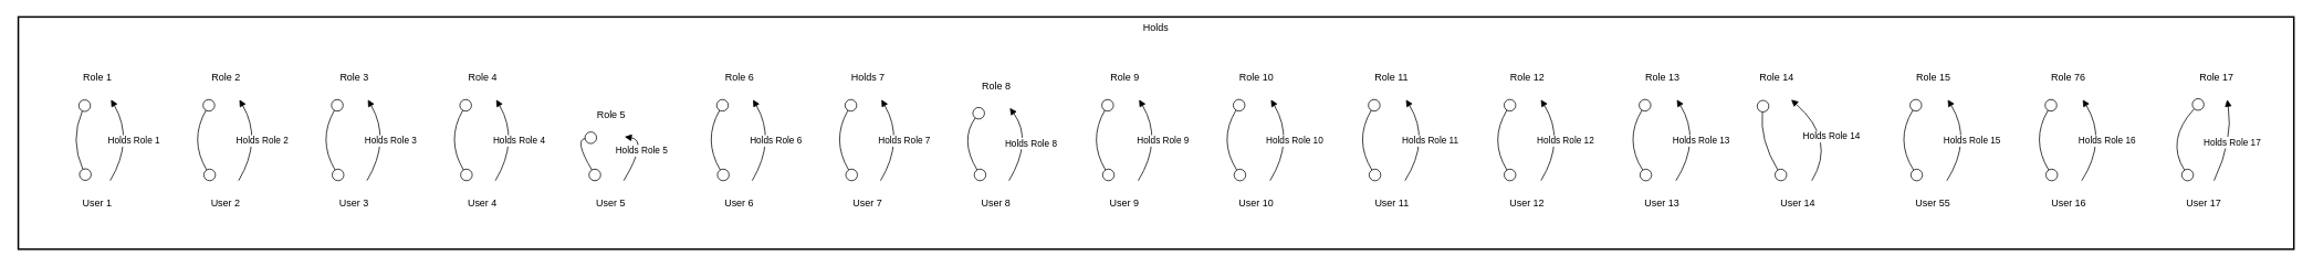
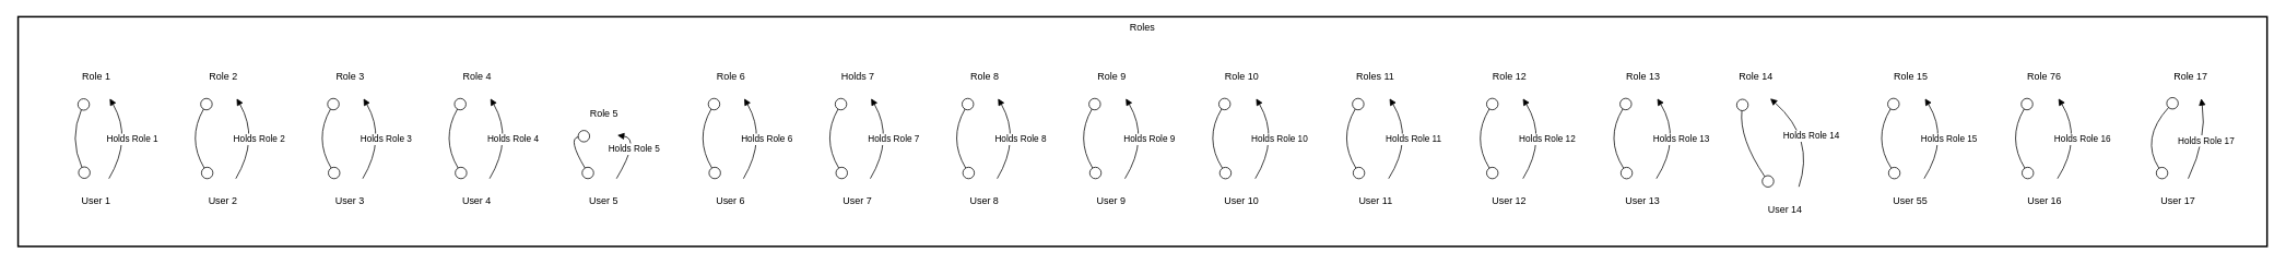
- <mxCell id="2" value="Holds" style="whiteSpace=wrap;strokeWidth=2;verticalAlign=top;" vertex="1" parent="1"><mxGeometry x="20" y="20" width="2747" height="281" as="geometry" /></mxCell>
+ <mxCell id="2" value="Roles" style="whiteSpace=wrap;strokeWidth=2;verticalAlign=top;" vertex="1" parent="1"><mxGeometry x="20" y="20" width="2747" height="281" as="geometry" /></mxCell>
- <mxCell id="23" value="Role 11" style="fillColor=none;strokeColor=none;" vertex="1" parent="2"><mxGeometry x="1602" y="46" width="112" height="54" as="geometry" /></mxCell>
+ <mxCell id="23" value="Roles 11" style="fillColor=none;strokeColor=none;" vertex="1" parent="2"><mxGeometry x="1602" y="46" width="112" height="54" as="geometry" /></mxCell>
- <mxCell id="17" value="Role 8" style="fillColor=none;strokeColor=none;" vertex="1" parent="2"><mxGeometry x="1129" y="56" width="104" height="54" as="geometry" /></mxCell>
+ <mxCell id="17" value="Role 8" style="fillColor=none;strokeColor=none;" vertex="1" parent="2"><mxGeometry x="1129" y="46" width="104" height="54" as="geometry" /></mxCell>
- <mxCell id="30" value="User 14" style="fillColor=none;strokeColor=none;" vertex="1" parent="2"><mxGeometry x="2092" y="198" width="113" height="54" as="geometry" /></mxCell>
+ <mxCell id="30" value="User 14" style="fillColor=none;strokeColor=none;" vertex="1" parent="2"><mxGeometry x="2102" y="208" width="113" height="54" as="geometry" /></mxCell>
